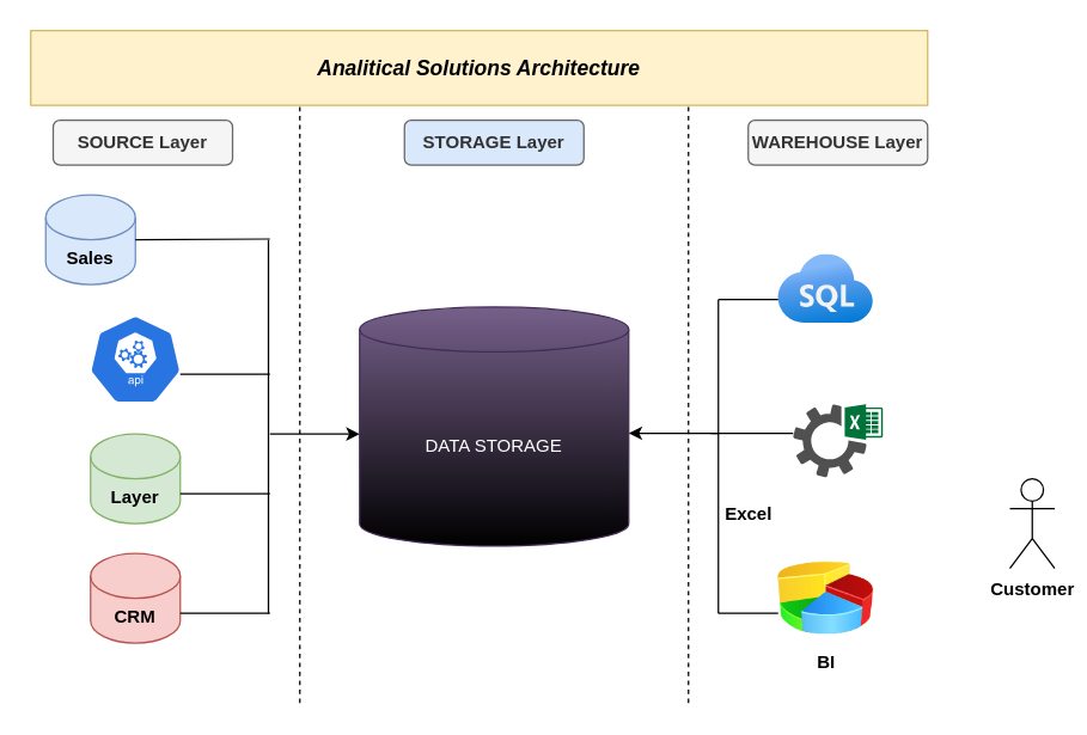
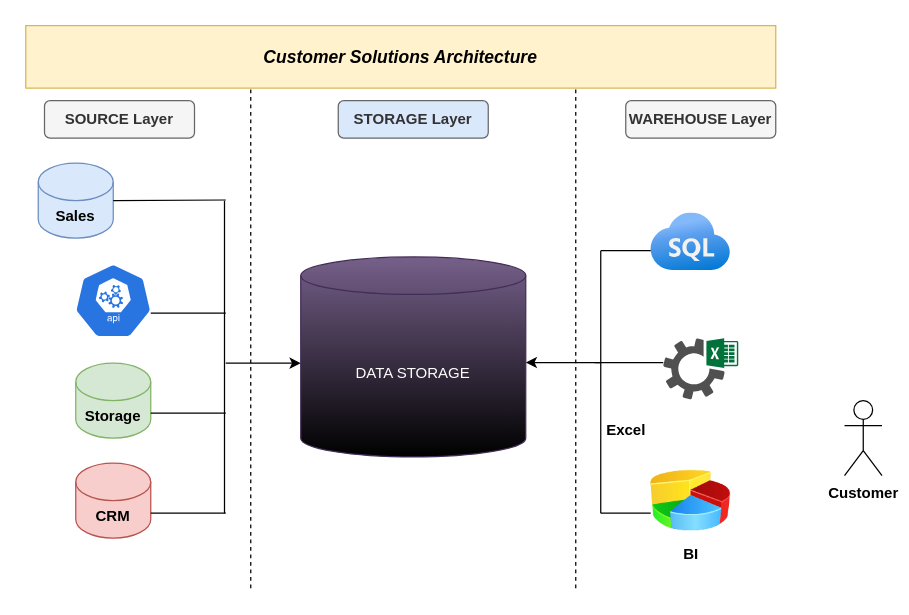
- <mxCell id="3" value="Analitical Solutions Architecture" style="rounded=0;whiteSpace=wrap;html=1;fontStyle=3;fontSize=14;fillColor=#fff2cc;strokeColor=#d6b656;" parent="1" vertex="1"><mxGeometry x="20" y="20" width="600" height="50" as="geometry" /></mxCell>
+ <mxCell id="3" value="Customer Solutions Architecture" style="rounded=0;whiteSpace=wrap;html=1;fontStyle=3;fontSize=14;fillColor=#fff2cc;strokeColor=#d6b656;" parent="1" vertex="1"><mxGeometry x="20" y="20" width="600" height="50" as="geometry" /></mxCell>
- <mxCell id="5" value="Layer" style="shape=cylinder3;whiteSpace=wrap;html=1;boundedLbl=1;backgroundOutline=1;size=15;fillColor=#d5e8d4;strokeColor=#82b366;fontStyle=1" parent="1" vertex="1"><mxGeometry x="60" y="290" width="60" height="60" as="geometry" /></mxCell>
+ <mxCell id="5" value="Storage" style="shape=cylinder3;whiteSpace=wrap;html=1;boundedLbl=1;backgroundOutline=1;size=15;fillColor=#d5e8d4;strokeColor=#82b366;fontStyle=1" parent="1" vertex="1"><mxGeometry x="60" y="290" width="60" height="60" as="geometry" /></mxCell>
